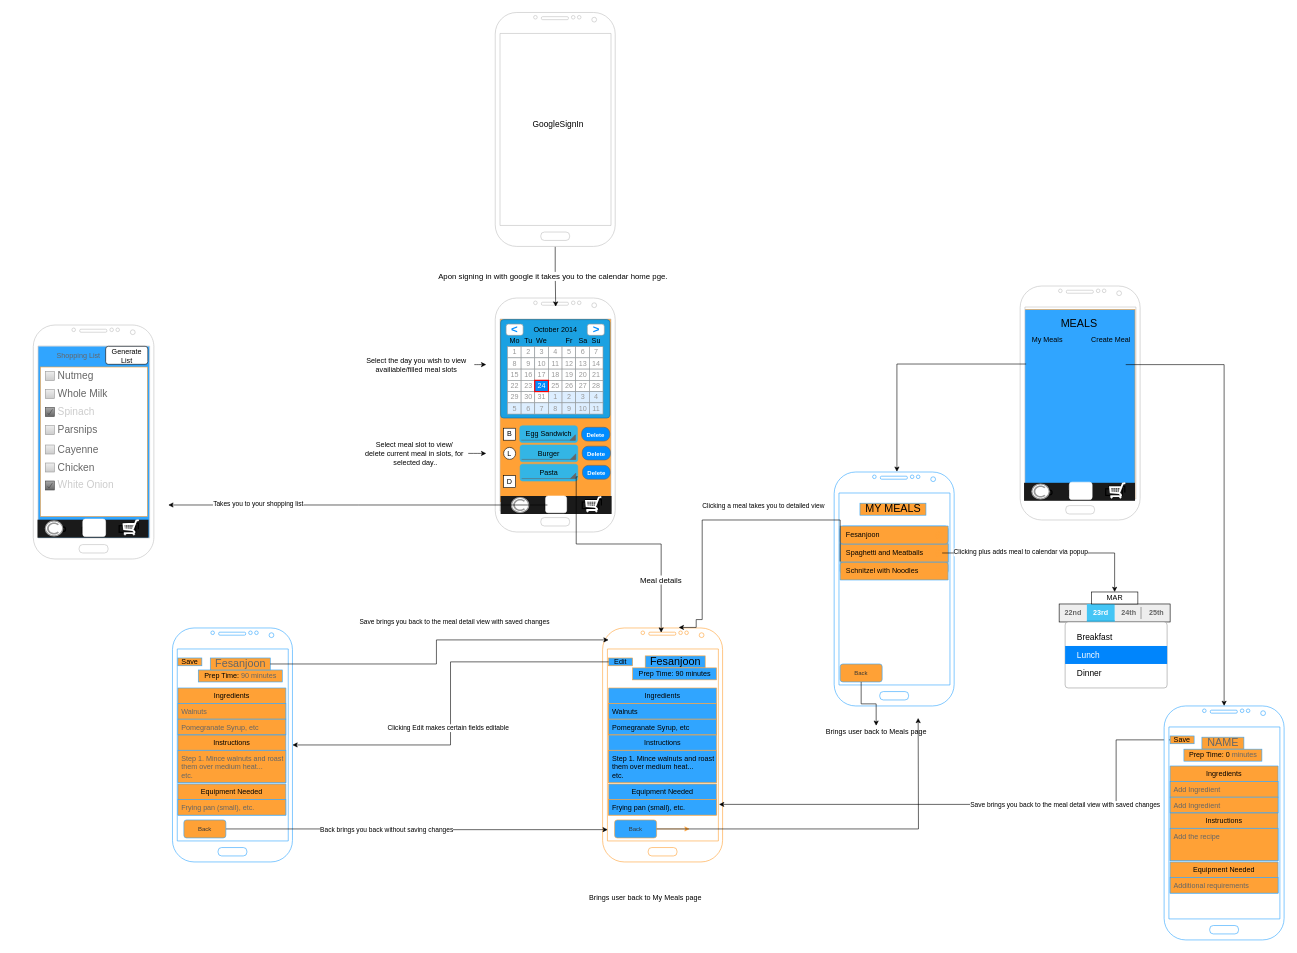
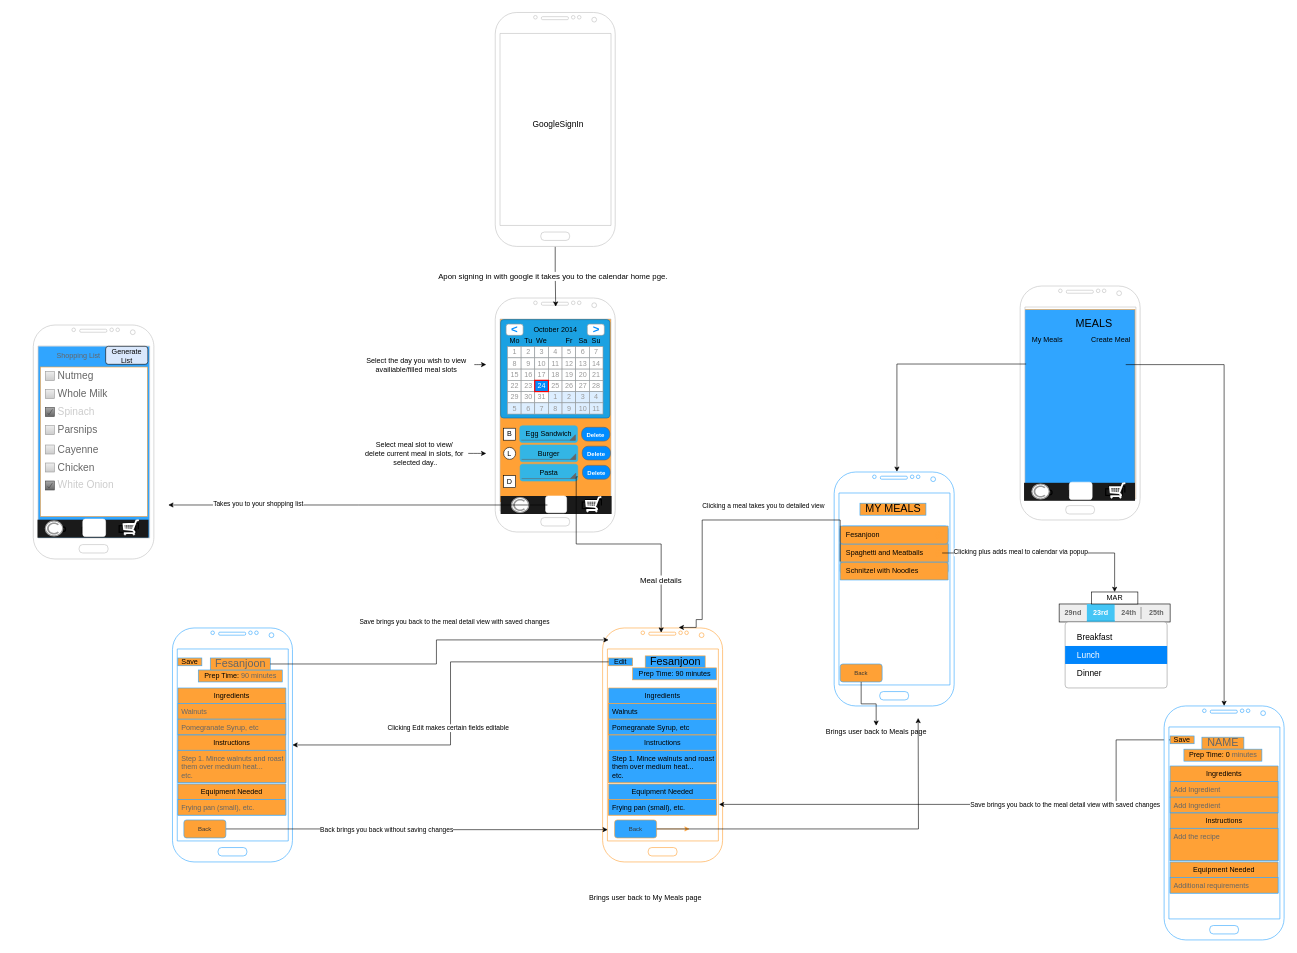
- <mxCell id="4" value="&lt;font style=&quot;font-size: 18px&quot;&gt;MEALS&lt;/font&gt;" style="text;html=1;align=center;verticalAlign=middle;resizable=0;points=[];autosize=1;" parent="3" vertex="1"><mxGeometry x="58" y="52" width="80" height="20" as="geometry" /></mxCell>
+ <mxCell id="4" value="&lt;font style=&quot;font-size: 18px&quot;&gt;MEALS&lt;/font&gt;" style="text;html=1;align=center;verticalAlign=middle;resizable=0;points=[];autosize=1;" parent="3" vertex="1"><mxGeometry x="83" y="52" width="80" height="20" as="geometry" /></mxCell>
- <mxCell id="179" value="Generate&lt;br&gt;List" style="rounded=1;whiteSpace=wrap;html=1;" parent="168" vertex="1"><mxGeometry x="155.6" y="20.5" width="70.35" height="30" as="geometry" /></mxCell>
+ <mxCell id="179" value="Generate&lt;br&gt;List" style="rounded=1;whiteSpace=wrap;html=1;fillColor=#dae8fc;" parent="168" vertex="1"><mxGeometry x="155.6" y="20.5" width="70.35" height="30" as="geometry" /></mxCell>
- <mxCell id="43" value="22nd" style="strokeWidth=1;html=1;shadow=0;dashed=0;shape=mxgraph.android.anchor;fontStyle=1;fontColor=#666666;" parent="42" vertex="1"><mxGeometry width="46.25" height="30" as="geometry" /></mxCell>
+ <mxCell id="43" value="29nd" style="strokeWidth=1;html=1;shadow=0;dashed=0;shape=mxgraph.android.anchor;fontStyle=1;fontColor=#666666;" parent="42" vertex="1"><mxGeometry width="46.25" height="30" as="geometry" /></mxCell>
